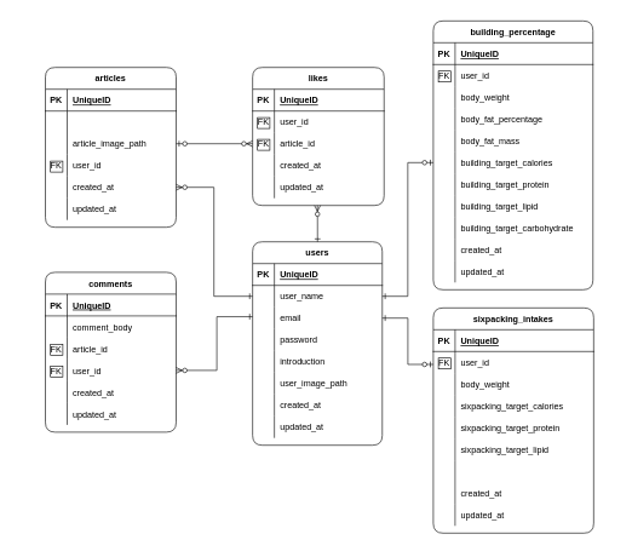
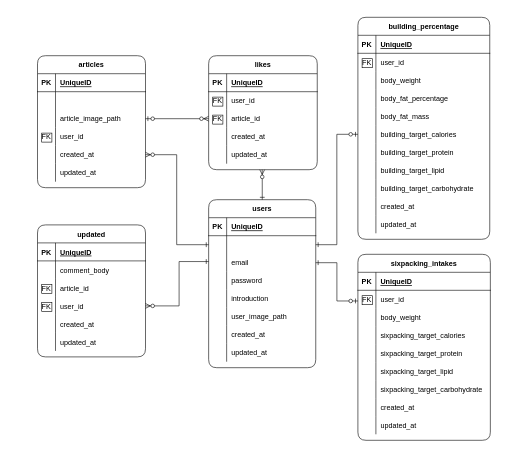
- <mxCell id="67" value="comments" style="shape=table;startSize=30;container=1;collapsible=1;childLayout=tableLayout;fixedRows=1;rowLines=0;fontStyle=1;align=center;resizeLast=1;shadow=0;rounded=1;sketch=0;labelBackgroundColor=none;labelBorderColor=none;fontColor=#000000;fillColor=none;strokeColor=#000000;" parent="1" vertex="1"><mxGeometry x="62" y="374" width="180" height="220" as="geometry" /></mxCell>
+ <mxCell id="67" value="updated" style="shape=table;startSize=30;container=1;collapsible=1;childLayout=tableLayout;fixedRows=1;rowLines=0;fontStyle=1;align=center;resizeLast=1;shadow=0;rounded=1;sketch=0;labelBackgroundColor=none;labelBorderColor=none;fontColor=#000000;fillColor=none;strokeColor=#000000;" parent="1" vertex="1"><mxGeometry x="62" y="374" width="180" height="220" as="geometry" /></mxCell>
- <mxCell id="30" value="user_name" style="shape=partialRectangle;connectable=0;fillColor=none;top=0;left=0;bottom=0;right=0;align=left;spacingLeft=6;overflow=hidden;labelBorderColor=none;fontColor=#000000;strokeColor=#000000;" parent="28" vertex="1"><mxGeometry x="30" width="148.5" height="30" as="geometry" /></mxCell>
+ <mxCell id="141" value="sixpacking_target_carbohydrate" style="shape=partialRectangle;connectable=0;fillColor=none;top=0;left=0;bottom=0;right=0;align=left;spacingLeft=6;overflow=hidden;labelBorderColor=none;fontColor=#000000;strokeColor=#000000;" parent="139" vertex="1"><mxGeometry x="30" width="190.75" height="30" as="geometry" /></mxCell>
